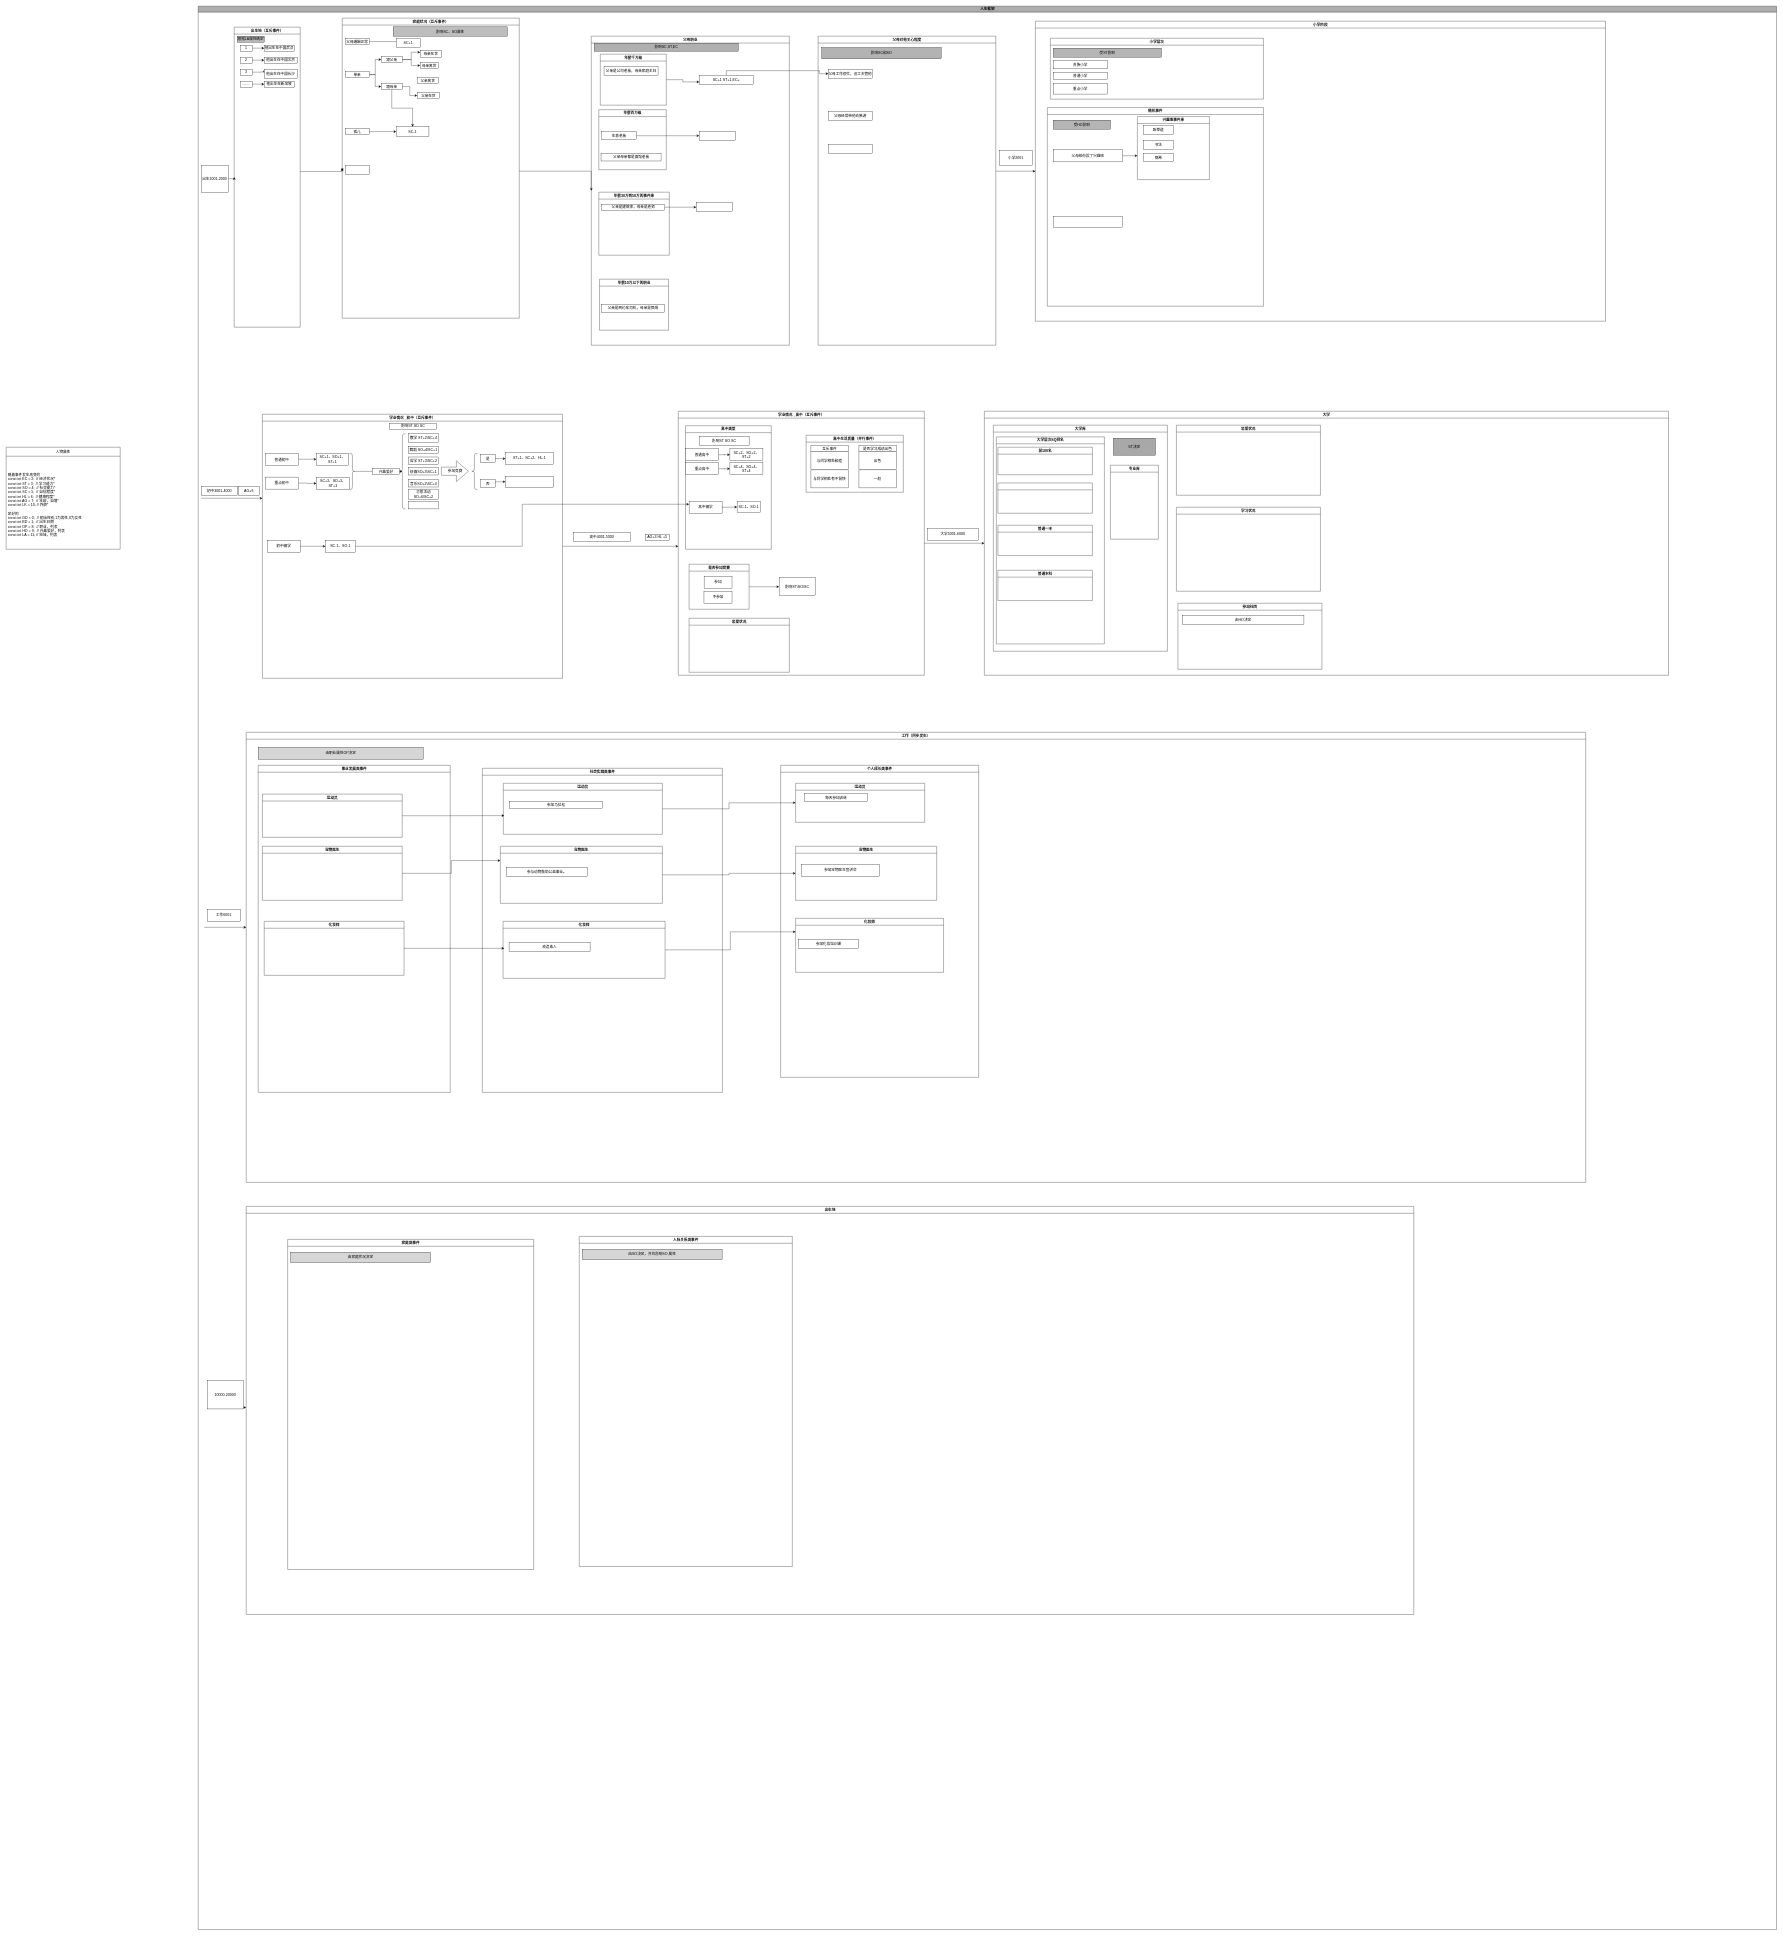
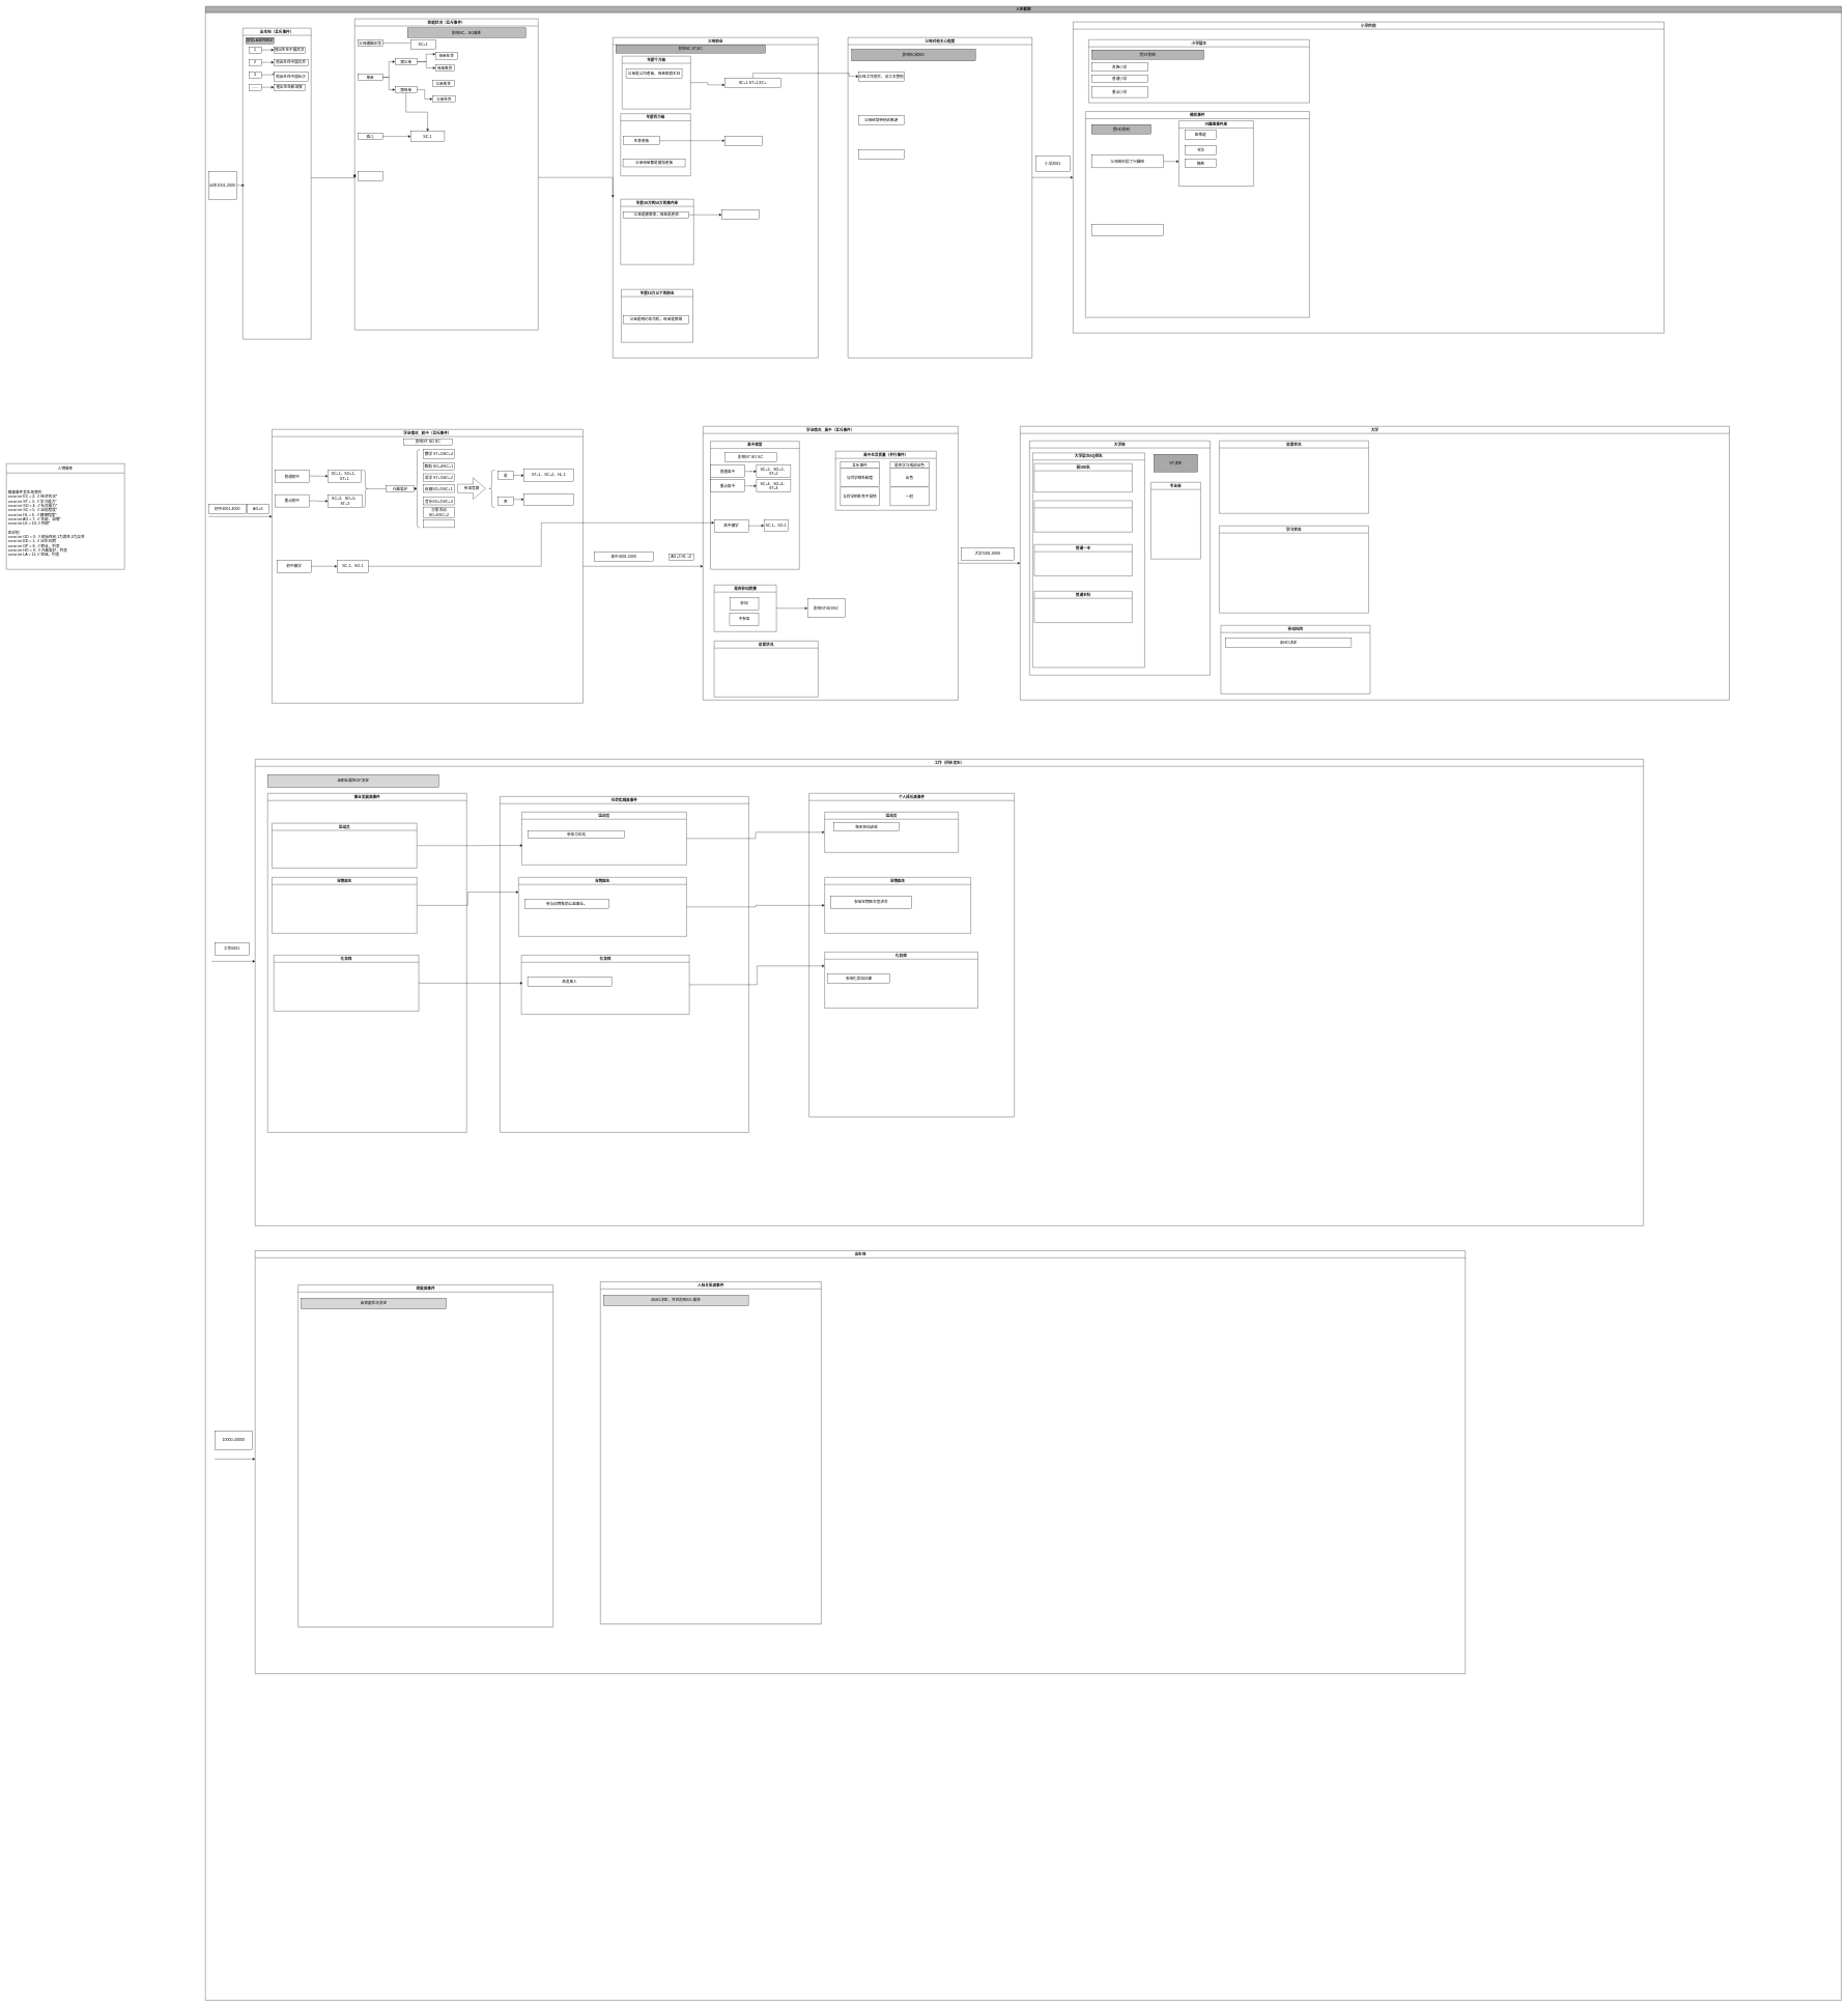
- <mxCell id="195" value="10000-20000" style="rounded=0;whiteSpace=wrap;html=1;" vertex="1" parent="2"><mxGeometry x="30" y="4580" width="120" height="95" as="geometry" /></mxCell>
+ <mxCell id="195" value="10000-20000" style="rounded=0;whiteSpace=wrap;html=1;" vertex="1" parent="2"><mxGeometry x="30" y="4580" width="120" height="60" as="geometry" /></mxCell>
